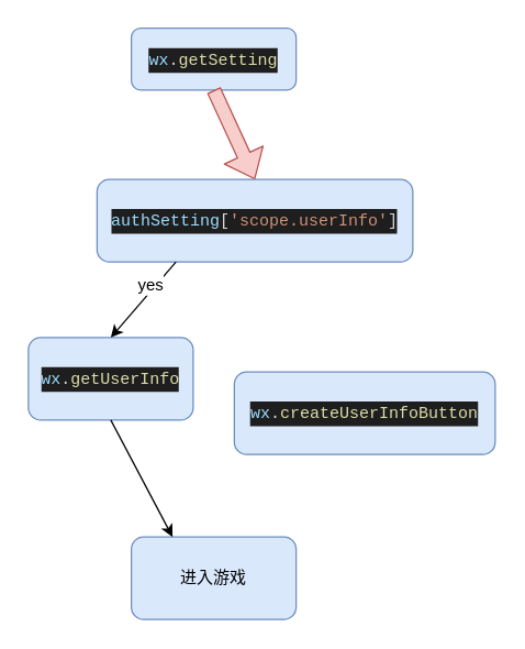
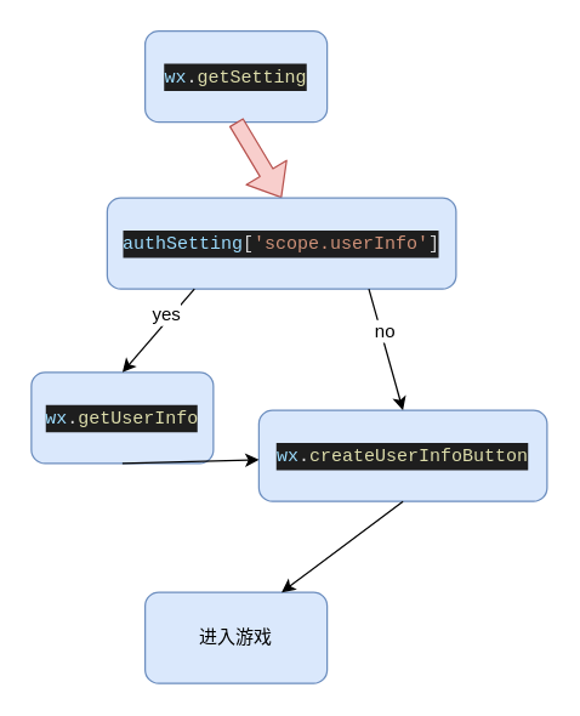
- <mxCell id="2" value="&lt;div style=&quot;color: rgb(212 , 212 , 212) ; background-color: rgb(30 , 30 , 30) ; font-family: &amp;#34;menlo&amp;#34; , &amp;#34;monaco&amp;#34; , &amp;#34;courier new&amp;#34; , monospace ; line-height: 18px ; white-space: pre&quot;&gt;&lt;span style=&quot;color: #9cdcfe&quot;&gt;wx&lt;/span&gt;.&lt;span style=&quot;color: #dcdcaa&quot;&gt;getSetting&lt;/span&gt;&lt;/div&gt;" style="rounded=1;whiteSpace=wrap;html=1;fillColor=#dae8fc;strokeColor=#6c8ebf;" vertex="1" parent="1"><mxGeometry x="95" y="20" width="120" height="45" as="geometry" /></mxCell>
+ <mxCell id="2" value="&lt;div style=&quot;color: rgb(212 , 212 , 212) ; background-color: rgb(30 , 30 , 30) ; font-family: &amp;#34;menlo&amp;#34; , &amp;#34;monaco&amp;#34; , &amp;#34;courier new&amp;#34; , monospace ; line-height: 18px ; white-space: pre&quot;&gt;&lt;span style=&quot;color: #9cdcfe&quot;&gt;wx&lt;/span&gt;.&lt;span style=&quot;color: #dcdcaa&quot;&gt;getSetting&lt;/span&gt;&lt;/div&gt;" style="rounded=1;whiteSpace=wrap;html=1;fillColor=#dae8fc;strokeColor=#6c8ebf;" vertex="1" parent="1"><mxGeometry x="95" y="20" width="120" height="60" as="geometry" /></mxCell>
+ <mxCell id="9" value="" style="endArrow=classic;html=1;exitX=0.75;exitY=1;exitDx=0;exitDy=0;entryX=0.5;entryY=0;entryDx=0;entryDy=0;" edge="1" parent="1" source="4" target="6"><mxGeometry width="50" height="50" relative="1" as="geometry"><mxPoint x="0" y="400" as="sourcePoint" /><mxPoint x="50" y="350" as="targetPoint" /></mxGeometry></mxCell>
+ <mxCell id="10" value="no" style="text;html=1;resizable=0;points=[];align=center;verticalAlign=middle;labelBackgroundColor=#ffffff;" vertex="1" connectable="0" parent="9"><mxGeometry x="-0.305" y="1" relative="1" as="geometry"><mxPoint x="1" as="offset" /></mxGeometry></mxCell>
- <mxCell id="12" value="" style="endArrow=classic;html=1;exitX=0.5;exitY=1;exitDx=0;exitDy=0;entryX=0.25;entryY=0;entryDx=0;entryDy=0;" edge="1" parent="1" source="5" target="11"><mxGeometry width="50" height="50" relative="1" as="geometry"><mxPoint x="0" y="540" as="sourcePoint" /><mxPoint x="50" y="490" as="targetPoint" /></mxGeometry></mxCell>
+ <mxCell id="12" value="" style="endArrow=classic;html=1;exitX=0.5;exitY=1;exitDx=0;exitDy=0;" edge="1" parent="1" source="5" target="6"><mxGeometry width="50" height="50" relative="1" as="geometry"><mxPoint x="0" y="540" as="sourcePoint" /><mxPoint x="50" y="490" as="targetPoint" /></mxGeometry></mxCell>
+ <mxCell id="13" value="" style="endArrow=classic;html=1;exitX=0.5;exitY=1;exitDx=0;exitDy=0;entryX=0.75;entryY=0;entryDx=0;entryDy=0;" edge="1" parent="1" source="6" target="11"><mxGeometry width="50" height="50" relative="1" as="geometry"><mxPoint x="-10" y="620" as="sourcePoint" /><mxPoint x="40" y="570" as="targetPoint" /></mxGeometry></mxCell>
